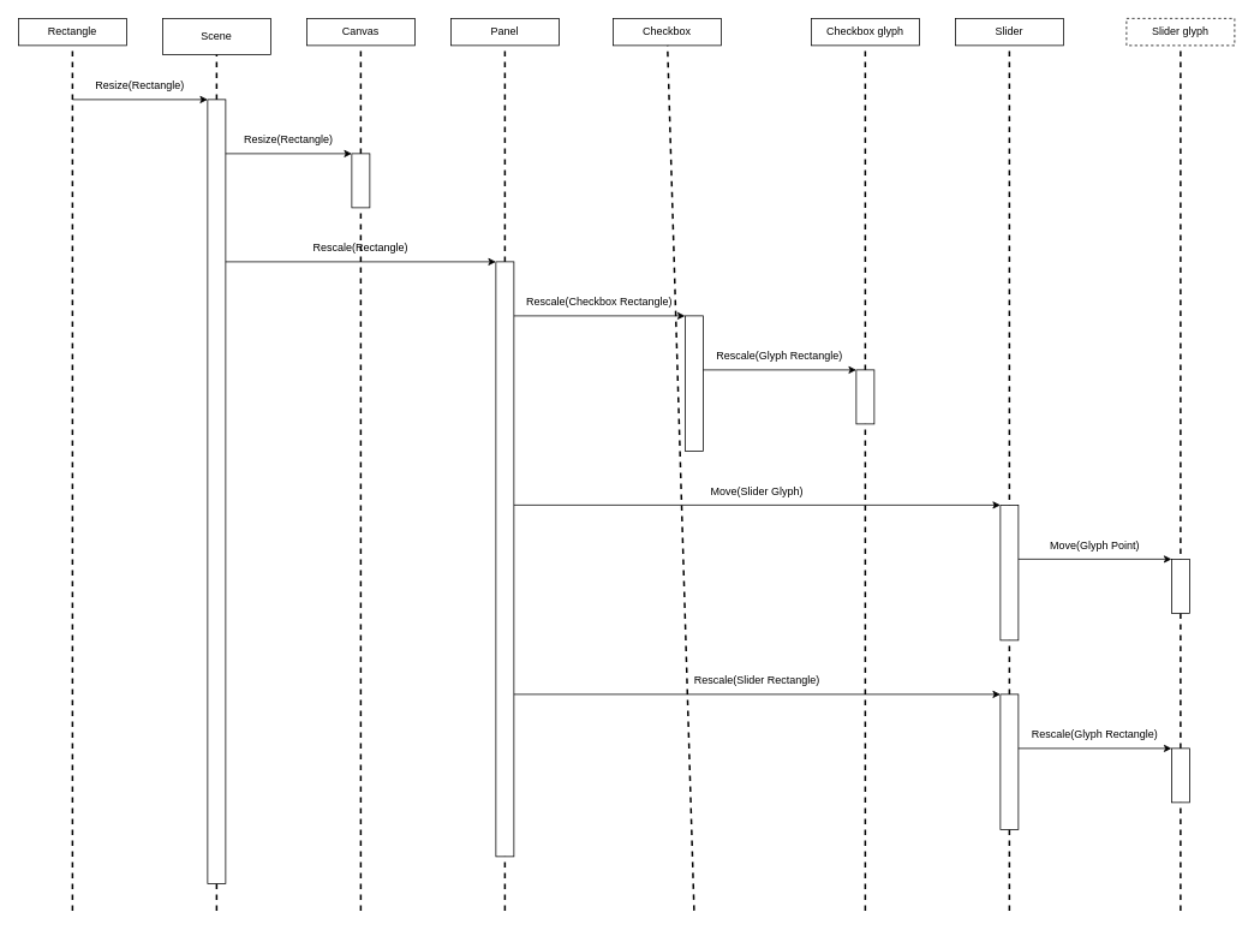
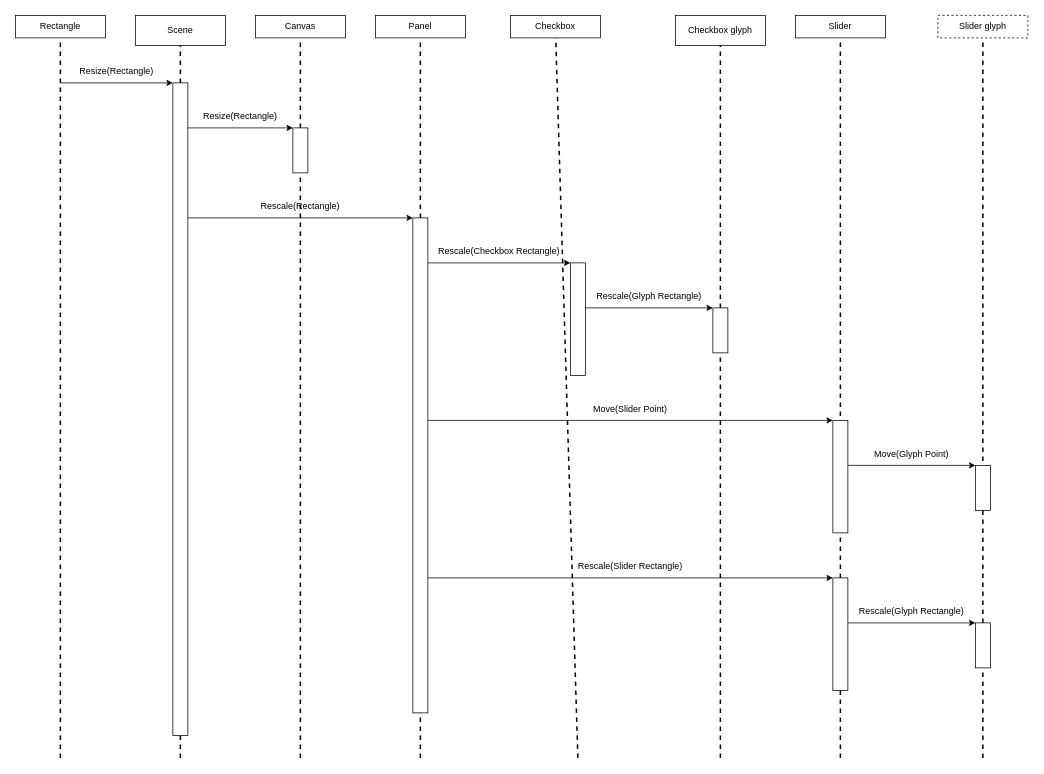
- <mxCell id="7" value="Checkbox glyph" style="rounded=0;whiteSpace=wrap;html=1;" parent="1" vertex="1"><mxGeometry x="900" y="20" width="120" height="30" as="geometry" /></mxCell>
+ <mxCell id="7" value="Checkbox glyph" style="rounded=0;whiteSpace=wrap;html=1;" parent="1" vertex="1"><mxGeometry x="900" y="20" width="120" height="40" as="geometry" /></mxCell>
- <mxCell id="35" value="Move(Slider Glyph)" style="text;html=1;align=center;verticalAlign=middle;whiteSpace=wrap;rounded=0;" parent="1" vertex="1"><mxGeometry x="570" y="530" width="540" height="30" as="geometry" /></mxCell>
+ <mxCell id="35" value="Move(Slider Point)" style="text;html=1;align=center;verticalAlign=middle;whiteSpace=wrap;rounded=0;" parent="1" vertex="1"><mxGeometry x="570" y="530" width="540" height="30" as="geometry" /></mxCell>
